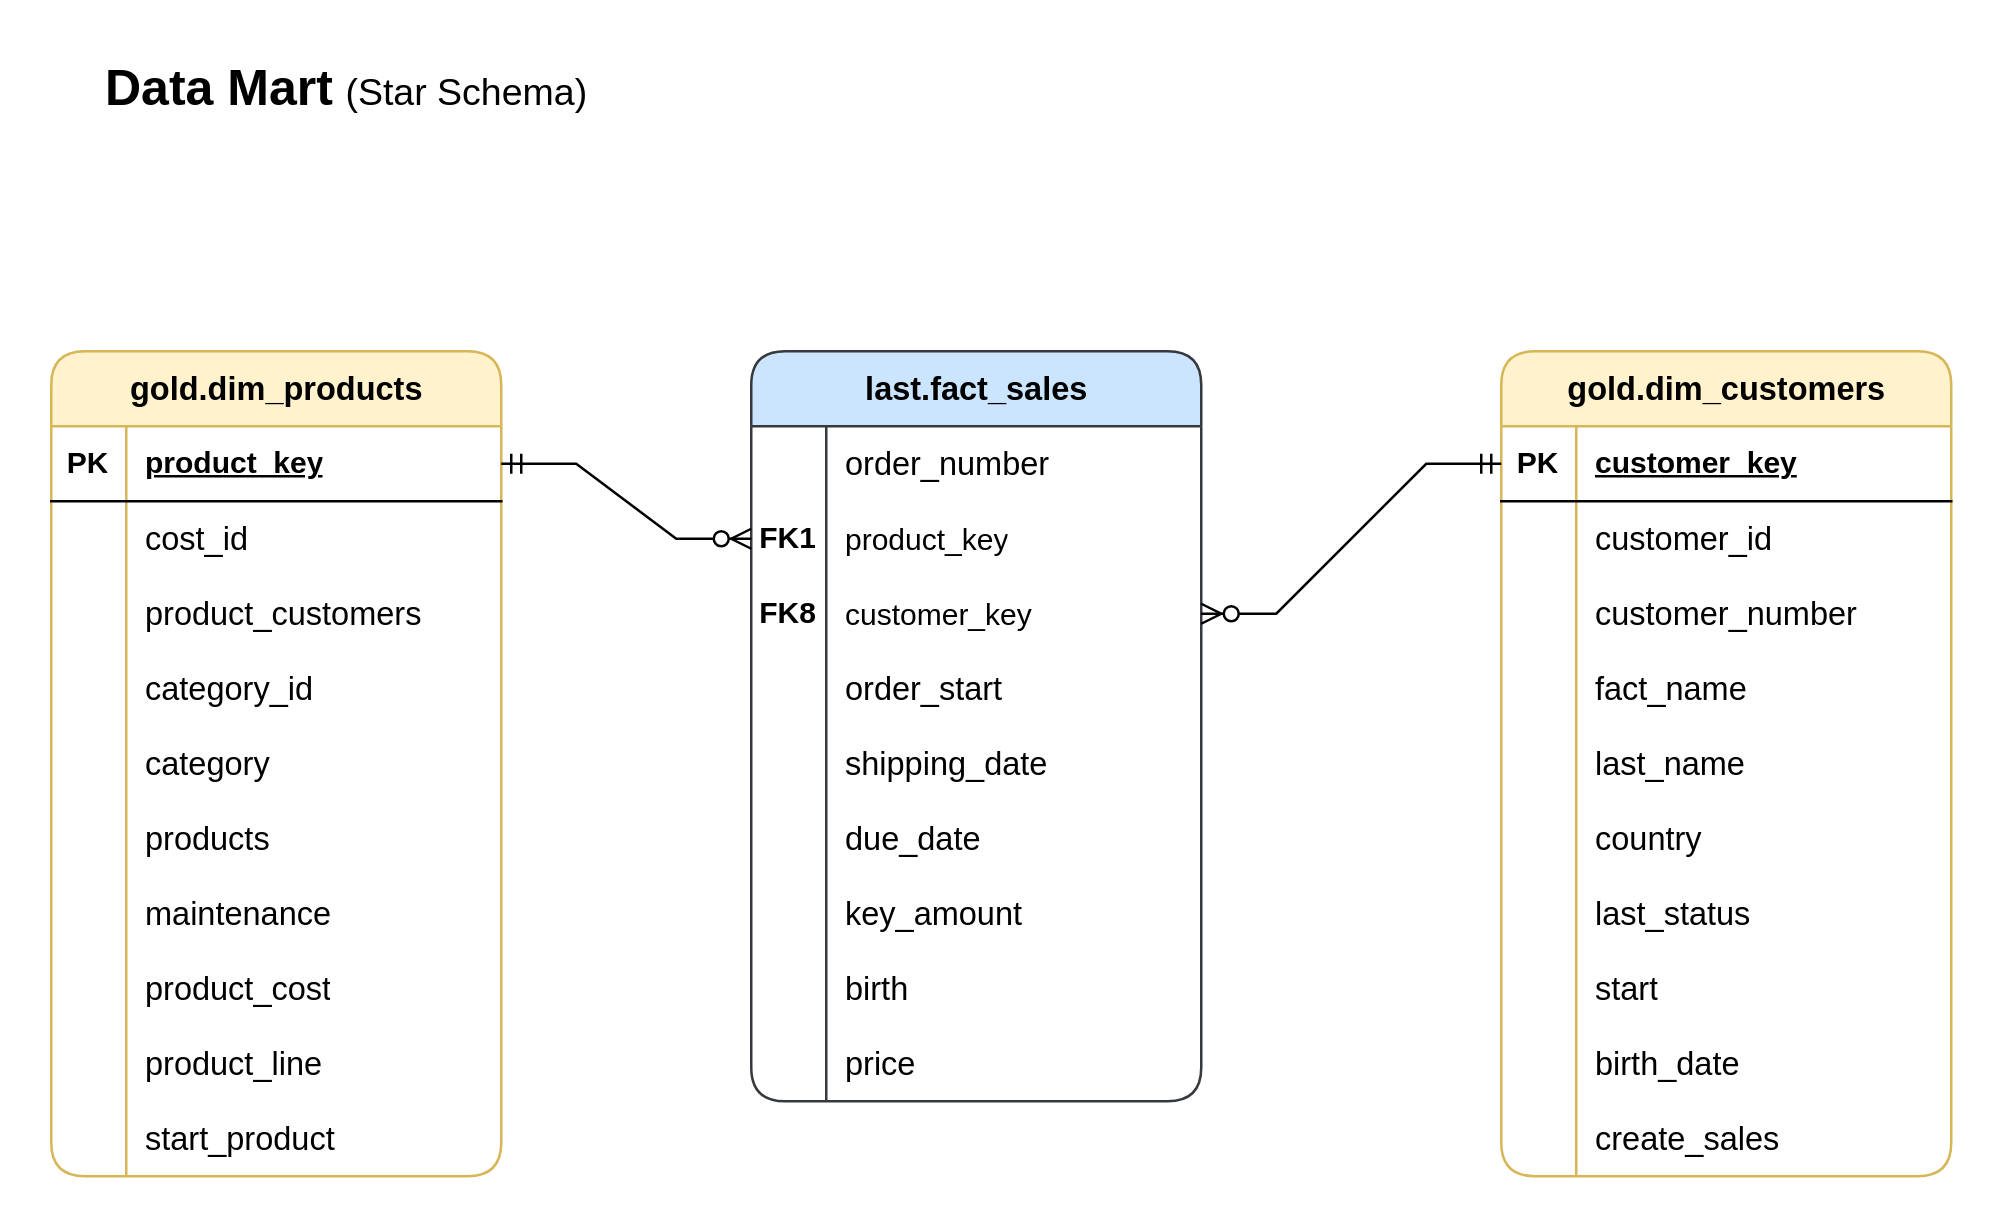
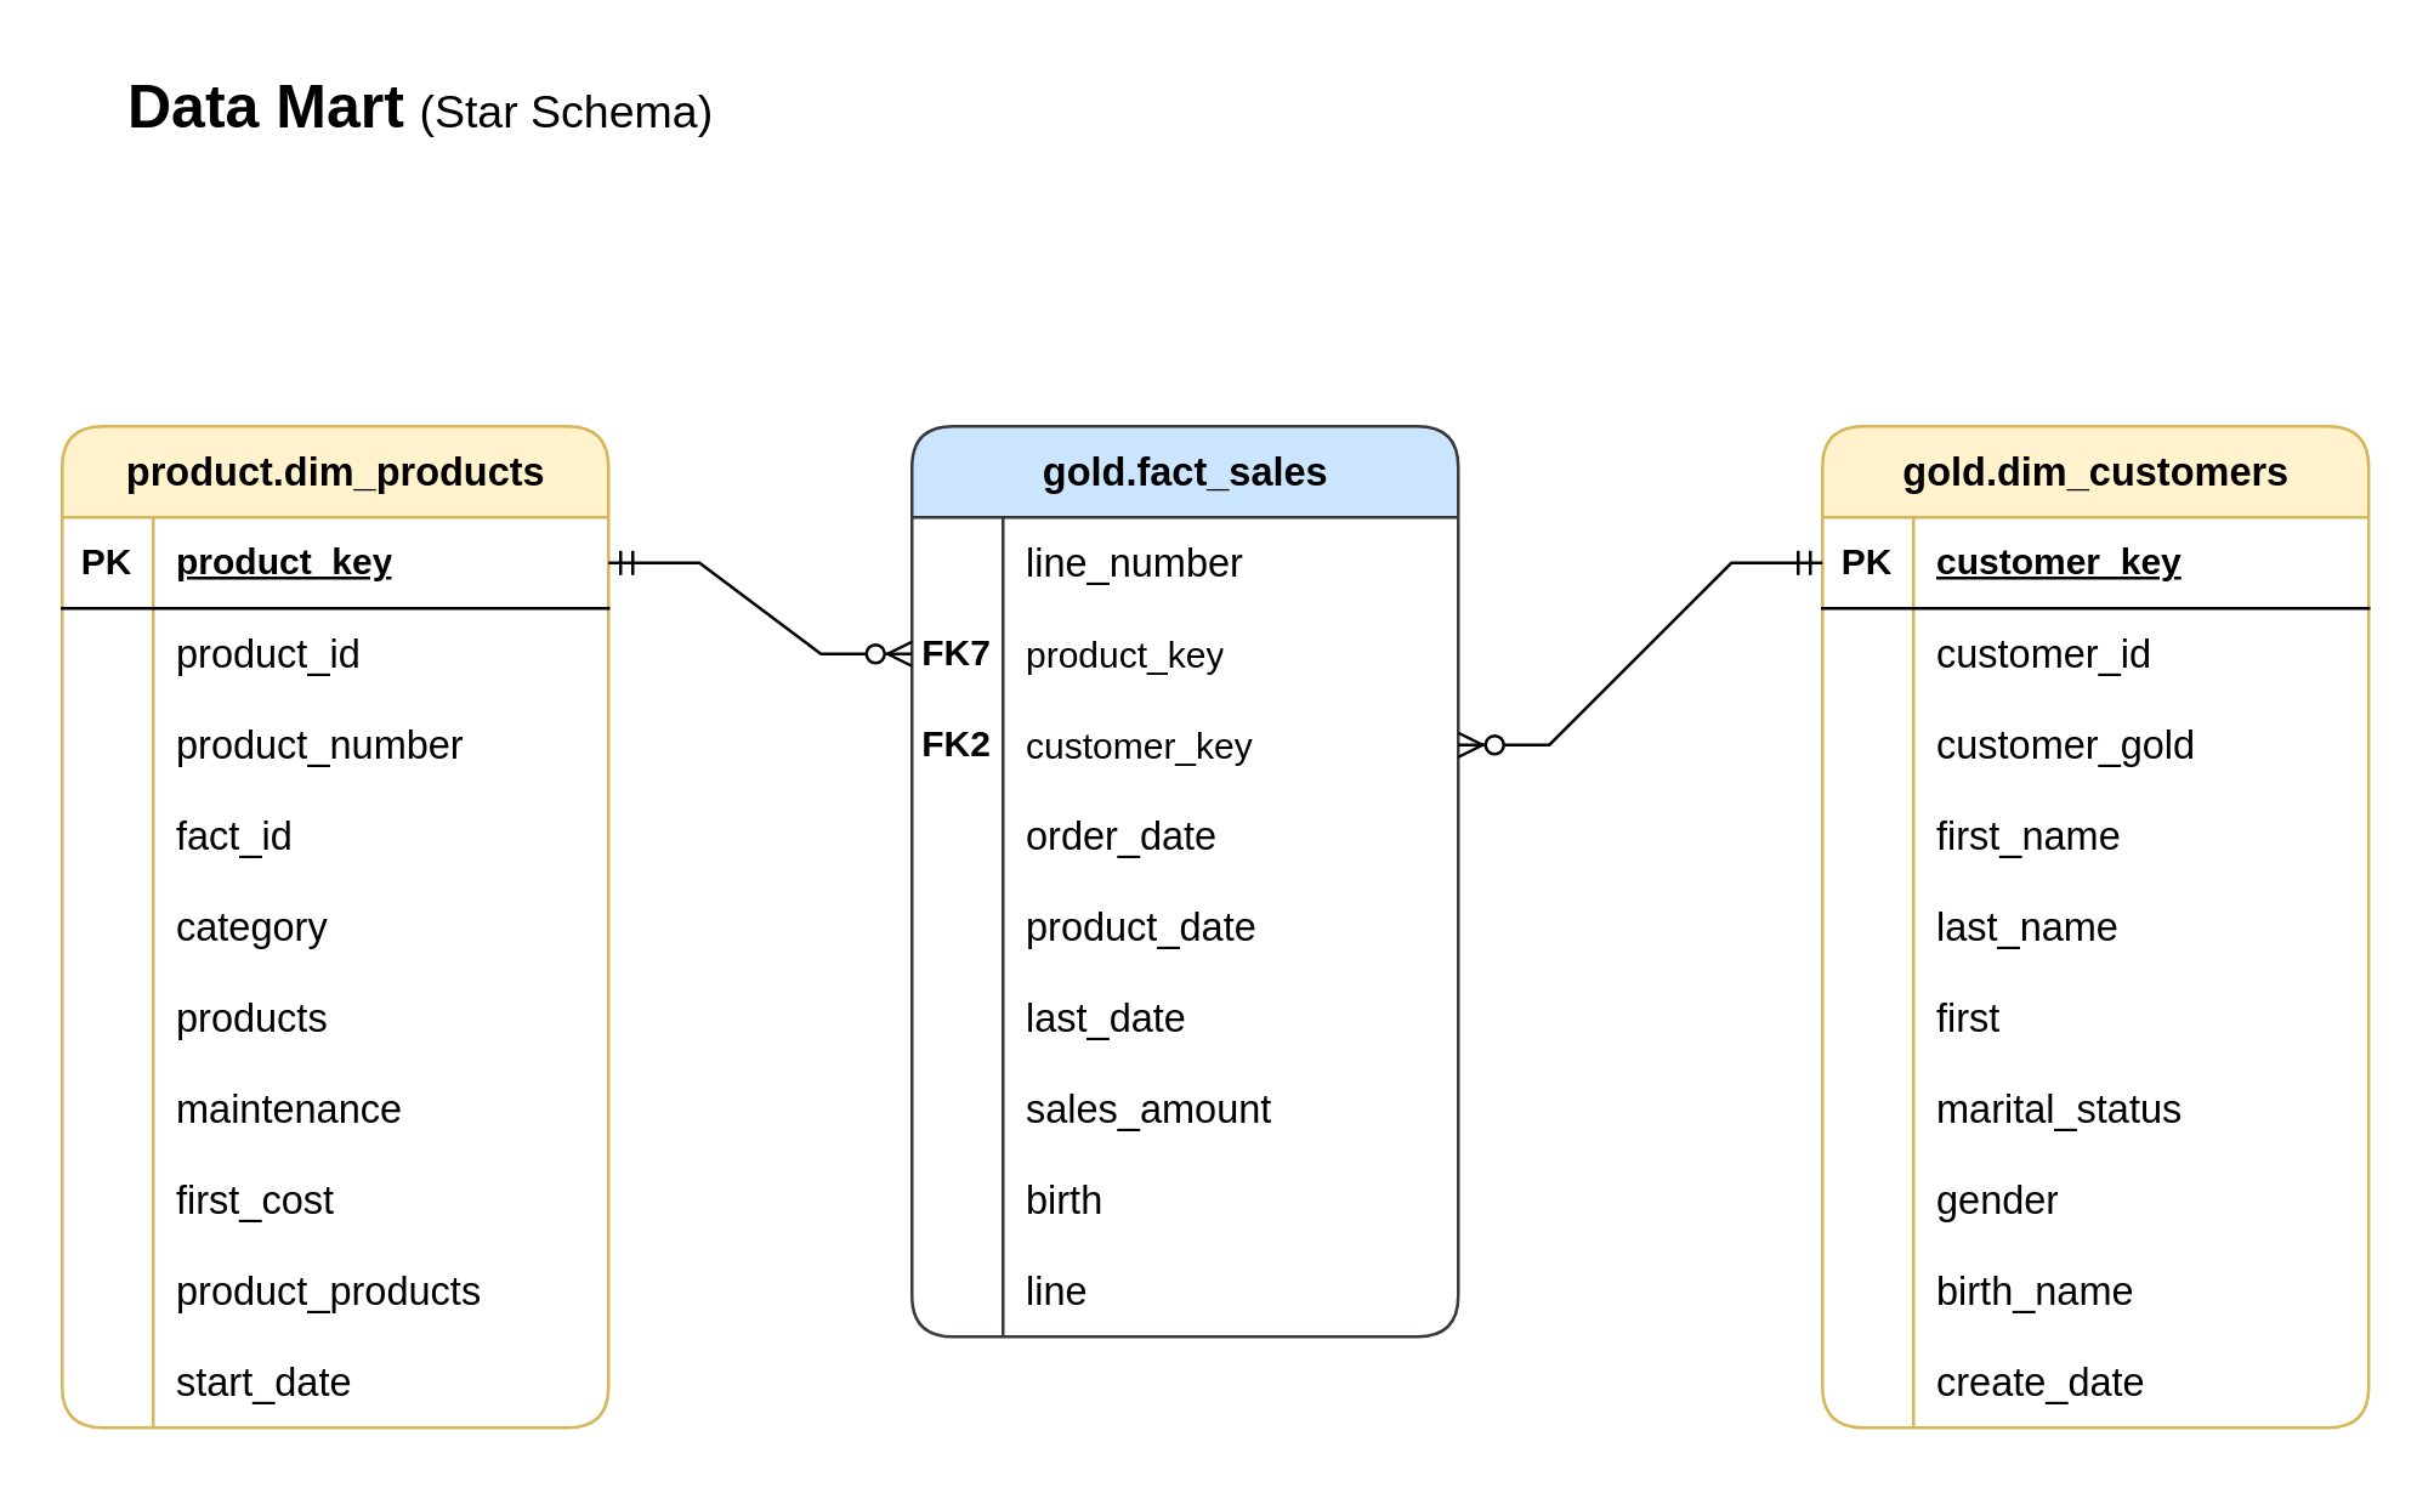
- <mxCell id="34" value="&lt;font style=&quot;font-size: 13px;&quot;&gt;gold.dim_products&lt;/font&gt;" style="shape=table;startSize=30;container=1;collapsible=1;childLayout=tableLayout;fixedRows=1;rowLines=0;fontStyle=1;align=center;resizeLast=1;html=1;rounded=1;fontSize=14;fillColor=#fff2cc;strokeColor=#d6b656;" vertex="1" parent="1"><mxGeometry x="20" y="140" width="180" height="330" as="geometry" /></mxCell>
+ <mxCell id="34" value="&lt;font style=&quot;font-size: 13px;&quot;&gt;product.dim_products&lt;/font&gt;" style="shape=table;startSize=30;container=1;collapsible=1;childLayout=tableLayout;fixedRows=1;rowLines=0;fontStyle=1;align=center;resizeLast=1;html=1;rounded=1;fontSize=14;fillColor=#fff2cc;strokeColor=#d6b656;" vertex="1" parent="1"><mxGeometry x="20" y="140" width="180" height="330" as="geometry" /></mxCell>
- <mxCell id="65" value="&lt;font style=&quot;font-size: 13px;&quot;&gt;last.fact_sales&lt;/font&gt;" style="shape=table;startSize=30;container=1;collapsible=1;childLayout=tableLayout;fixedRows=1;rowLines=0;fontStyle=1;align=center;resizeLast=1;html=1;rounded=1;fontSize=14;fillColor=#cce5ff;strokeColor=#36393d;" vertex="1" parent="1"><mxGeometry x="300" y="140" width="180" height="300" as="geometry" /></mxCell>
+ <mxCell id="65" value="&lt;font style=&quot;font-size: 13px;&quot;&gt;gold.fact_sales&lt;/font&gt;" style="shape=table;startSize=30;container=1;collapsible=1;childLayout=tableLayout;fixedRows=1;rowLines=0;fontStyle=1;align=center;resizeLast=1;html=1;rounded=1;fontSize=14;fillColor=#cce5ff;strokeColor=#36393d;" vertex="1" parent="1"><mxGeometry x="300" y="140" width="180" height="300" as="geometry" /></mxCell>
- <mxCell id="68" value="order_number" style="shape=partialRectangle;connectable=0;fillColor=none;top=0;left=0;bottom=0;right=0;align=left;spacingLeft=6;overflow=hidden;whiteSpace=wrap;html=1;fontSize=13;" vertex="1" parent="66"><mxGeometry x="30" width="150" height="30" as="geometry"><mxRectangle width="150" height="30" as="alternateBounds" /></mxGeometry></mxCell>
+ <mxCell id="68" value="line_number" style="shape=partialRectangle;connectable=0;fillColor=none;top=0;left=0;bottom=0;right=0;align=left;spacingLeft=6;overflow=hidden;whiteSpace=wrap;html=1;fontSize=13;" vertex="1" parent="66"><mxGeometry x="30" width="150" height="30" as="geometry"><mxRectangle width="150" height="30" as="alternateBounds" /></mxGeometry></mxCell>
- <mxCell id="40" value="cost_id" style="shape=partialRectangle;connectable=0;fillColor=none;top=0;left=0;bottom=0;right=0;align=left;spacingLeft=6;overflow=hidden;whiteSpace=wrap;html=1;fontSize=13;" vertex="1" parent="38"><mxGeometry x="30" width="150" height="30" as="geometry"><mxRectangle width="150" height="30" as="alternateBounds" /></mxGeometry></mxCell>
+ <mxCell id="40" value="product_id" style="shape=partialRectangle;connectable=0;fillColor=none;top=0;left=0;bottom=0;right=0;align=left;spacingLeft=6;overflow=hidden;whiteSpace=wrap;html=1;fontSize=13;" vertex="1" parent="38"><mxGeometry x="30" width="150" height="30" as="geometry"><mxRectangle width="150" height="30" as="alternateBounds" /></mxGeometry></mxCell>
- <mxCell id="70" value="&lt;b&gt;FK1&lt;/b&gt;" style="shape=partialRectangle;connectable=0;fillColor=none;top=0;left=0;bottom=0;right=0;editable=1;overflow=hidden;whiteSpace=wrap;html=1;" vertex="1" parent="69"><mxGeometry width="30" height="30" as="geometry"><mxRectangle width="30" height="30" as="alternateBounds" /></mxGeometry></mxCell>
+ <mxCell id="70" value="&lt;b&gt;FK7&lt;/b&gt;" style="shape=partialRectangle;connectable=0;fillColor=none;top=0;left=0;bottom=0;right=0;editable=1;overflow=hidden;whiteSpace=wrap;html=1;" vertex="1" parent="69"><mxGeometry width="30" height="30" as="geometry"><mxRectangle width="30" height="30" as="alternateBounds" /></mxGeometry></mxCell>
- <mxCell id="43" value="product_customers" style="shape=partialRectangle;connectable=0;fillColor=none;top=0;left=0;bottom=0;right=0;align=left;spacingLeft=6;overflow=hidden;whiteSpace=wrap;html=1;fontSize=13;" vertex="1" parent="41"><mxGeometry x="30" width="150" height="30" as="geometry"><mxRectangle width="150" height="30" as="alternateBounds" /></mxGeometry></mxCell>
+ <mxCell id="43" value="product_number" style="shape=partialRectangle;connectable=0;fillColor=none;top=0;left=0;bottom=0;right=0;align=left;spacingLeft=6;overflow=hidden;whiteSpace=wrap;html=1;fontSize=13;" vertex="1" parent="41"><mxGeometry x="30" width="150" height="30" as="geometry"><mxRectangle width="150" height="30" as="alternateBounds" /></mxGeometry></mxCell>
- <mxCell id="73" value="&lt;b&gt;FK8&lt;/b&gt;" style="shape=partialRectangle;connectable=0;fillColor=none;top=0;left=0;bottom=0;right=0;editable=1;overflow=hidden;whiteSpace=wrap;html=1;" vertex="1" parent="72"><mxGeometry width="30" height="30" as="geometry"><mxRectangle width="30" height="30" as="alternateBounds" /></mxGeometry></mxCell>
+ <mxCell id="73" value="&lt;b&gt;FK2&lt;/b&gt;" style="shape=partialRectangle;connectable=0;fillColor=none;top=0;left=0;bottom=0;right=0;editable=1;overflow=hidden;whiteSpace=wrap;html=1;" vertex="1" parent="72"><mxGeometry width="30" height="30" as="geometry"><mxRectangle width="30" height="30" as="alternateBounds" /></mxGeometry></mxCell>
- <mxCell id="12" value="customer_number" style="shape=partialRectangle;connectable=0;fillColor=none;top=0;left=0;bottom=0;right=0;align=left;spacingLeft=6;overflow=hidden;whiteSpace=wrap;html=1;fontSize=13;" vertex="1" parent="10"><mxGeometry x="30" width="150" height="30" as="geometry"><mxRectangle width="150" height="30" as="alternateBounds" /></mxGeometry></mxCell>
+ <mxCell id="12" value="customer_gold" style="shape=partialRectangle;connectable=0;fillColor=none;top=0;left=0;bottom=0;right=0;align=left;spacingLeft=6;overflow=hidden;whiteSpace=wrap;html=1;fontSize=13;" vertex="1" parent="10"><mxGeometry x="30" width="150" height="30" as="geometry"><mxRectangle width="150" height="30" as="alternateBounds" /></mxGeometry></mxCell>
- <mxCell id="46" value="category_id" style="shape=partialRectangle;connectable=0;fillColor=none;top=0;left=0;bottom=0;right=0;align=left;spacingLeft=6;overflow=hidden;whiteSpace=wrap;html=1;fontSize=13;" vertex="1" parent="44"><mxGeometry x="30" width="150" height="30" as="geometry"><mxRectangle width="150" height="30" as="alternateBounds" /></mxGeometry></mxCell>
+ <mxCell id="46" value="fact_id" style="shape=partialRectangle;connectable=0;fillColor=none;top=0;left=0;bottom=0;right=0;align=left;spacingLeft=6;overflow=hidden;whiteSpace=wrap;html=1;fontSize=13;" vertex="1" parent="44"><mxGeometry x="30" width="150" height="30" as="geometry"><mxRectangle width="150" height="30" as="alternateBounds" /></mxGeometry></mxCell>
- <mxCell id="77" value="order_start" style="shape=partialRectangle;connectable=0;fillColor=none;top=0;left=0;bottom=0;right=0;align=left;spacingLeft=6;overflow=hidden;whiteSpace=wrap;html=1;fontSize=13;" vertex="1" parent="75"><mxGeometry x="30" width="150" height="30" as="geometry"><mxRectangle width="150" height="30" as="alternateBounds" /></mxGeometry></mxCell>
+ <mxCell id="77" value="order_date" style="shape=partialRectangle;connectable=0;fillColor=none;top=0;left=0;bottom=0;right=0;align=left;spacingLeft=6;overflow=hidden;whiteSpace=wrap;html=1;fontSize=13;" vertex="1" parent="75"><mxGeometry x="30" width="150" height="30" as="geometry"><mxRectangle width="150" height="30" as="alternateBounds" /></mxGeometry></mxCell>
- <mxCell id="15" value="fact_name" style="shape=partialRectangle;connectable=0;fillColor=none;top=0;left=0;bottom=0;right=0;align=left;spacingLeft=6;overflow=hidden;whiteSpace=wrap;html=1;fontSize=13;" vertex="1" parent="13"><mxGeometry x="30" width="150" height="30" as="geometry"><mxRectangle width="150" height="30" as="alternateBounds" /></mxGeometry></mxCell>
+ <mxCell id="15" value="first_name" style="shape=partialRectangle;connectable=0;fillColor=none;top=0;left=0;bottom=0;right=0;align=left;spacingLeft=6;overflow=hidden;whiteSpace=wrap;html=1;fontSize=13;" vertex="1" parent="13"><mxGeometry x="30" width="150" height="30" as="geometry"><mxRectangle width="150" height="30" as="alternateBounds" /></mxGeometry></mxCell>
- <mxCell id="80" value="shipping_date" style="shape=partialRectangle;connectable=0;fillColor=none;top=0;left=0;bottom=0;right=0;align=left;spacingLeft=6;overflow=hidden;whiteSpace=wrap;html=1;fontSize=13;" vertex="1" parent="78"><mxGeometry x="30" width="150" height="30" as="geometry"><mxRectangle width="150" height="30" as="alternateBounds" /></mxGeometry></mxCell>
+ <mxCell id="80" value="product_date" style="shape=partialRectangle;connectable=0;fillColor=none;top=0;left=0;bottom=0;right=0;align=left;spacingLeft=6;overflow=hidden;whiteSpace=wrap;html=1;fontSize=13;" vertex="1" parent="78"><mxGeometry x="30" width="150" height="30" as="geometry"><mxRectangle width="150" height="30" as="alternateBounds" /></mxGeometry></mxCell>
- <mxCell id="83" value="due_date" style="shape=partialRectangle;connectable=0;fillColor=none;top=0;left=0;bottom=0;right=0;align=left;spacingLeft=6;overflow=hidden;whiteSpace=wrap;html=1;fontSize=13;" vertex="1" parent="81"><mxGeometry x="30" width="150" height="30" as="geometry"><mxRectangle width="150" height="30" as="alternateBounds" /></mxGeometry></mxCell>
+ <mxCell id="83" value="last_date" style="shape=partialRectangle;connectable=0;fillColor=none;top=0;left=0;bottom=0;right=0;align=left;spacingLeft=6;overflow=hidden;whiteSpace=wrap;html=1;fontSize=13;" vertex="1" parent="81"><mxGeometry x="30" width="150" height="30" as="geometry"><mxRectangle width="150" height="30" as="alternateBounds" /></mxGeometry></mxCell>
- <mxCell id="21" value="country" style="shape=partialRectangle;connectable=0;fillColor=none;top=0;left=0;bottom=0;right=0;align=left;spacingLeft=6;overflow=hidden;whiteSpace=wrap;html=1;fontSize=13;" vertex="1" parent="19"><mxGeometry x="30" width="150" height="30" as="geometry"><mxRectangle width="150" height="30" as="alternateBounds" /></mxGeometry></mxCell>
+ <mxCell id="21" value="first" style="shape=partialRectangle;connectable=0;fillColor=none;top=0;left=0;bottom=0;right=0;align=left;spacingLeft=6;overflow=hidden;whiteSpace=wrap;html=1;fontSize=13;" vertex="1" parent="19"><mxGeometry x="30" width="150" height="30" as="geometry"><mxRectangle width="150" height="30" as="alternateBounds" /></mxGeometry></mxCell>
- <mxCell id="86" value="key_amount" style="shape=partialRectangle;connectable=0;fillColor=none;top=0;left=0;bottom=0;right=0;align=left;spacingLeft=6;overflow=hidden;whiteSpace=wrap;html=1;fontSize=13;" vertex="1" parent="84"><mxGeometry x="30" width="150" height="30" as="geometry"><mxRectangle width="150" height="30" as="alternateBounds" /></mxGeometry></mxCell>
+ <mxCell id="86" value="sales_amount" style="shape=partialRectangle;connectable=0;fillColor=none;top=0;left=0;bottom=0;right=0;align=left;spacingLeft=6;overflow=hidden;whiteSpace=wrap;html=1;fontSize=13;" vertex="1" parent="84"><mxGeometry x="30" width="150" height="30" as="geometry"><mxRectangle width="150" height="30" as="alternateBounds" /></mxGeometry></mxCell>
- <mxCell id="24" value="last_status" style="shape=partialRectangle;connectable=0;fillColor=none;top=0;left=0;bottom=0;right=0;align=left;spacingLeft=6;overflow=hidden;whiteSpace=wrap;html=1;fontSize=13;" vertex="1" parent="22"><mxGeometry x="30" width="150" height="30" as="geometry"><mxRectangle width="150" height="30" as="alternateBounds" /></mxGeometry></mxCell>
+ <mxCell id="24" value="marital_status" style="shape=partialRectangle;connectable=0;fillColor=none;top=0;left=0;bottom=0;right=0;align=left;spacingLeft=6;overflow=hidden;whiteSpace=wrap;html=1;fontSize=13;" vertex="1" parent="22"><mxGeometry x="30" width="150" height="30" as="geometry"><mxRectangle width="150" height="30" as="alternateBounds" /></mxGeometry></mxCell>
- <mxCell id="58" value="product_cost" style="shape=partialRectangle;connectable=0;fillColor=none;top=0;left=0;bottom=0;right=0;align=left;spacingLeft=6;overflow=hidden;whiteSpace=wrap;html=1;fontSize=13;" vertex="1" parent="56"><mxGeometry x="30" width="150" height="30" as="geometry"><mxRectangle width="150" height="30" as="alternateBounds" /></mxGeometry></mxCell>
+ <mxCell id="58" value="first_cost" style="shape=partialRectangle;connectable=0;fillColor=none;top=0;left=0;bottom=0;right=0;align=left;spacingLeft=6;overflow=hidden;whiteSpace=wrap;html=1;fontSize=13;" vertex="1" parent="56"><mxGeometry x="30" width="150" height="30" as="geometry"><mxRectangle width="150" height="30" as="alternateBounds" /></mxGeometry></mxCell>
- <mxCell id="27" value="start" style="shape=partialRectangle;connectable=0;fillColor=none;top=0;left=0;bottom=0;right=0;align=left;spacingLeft=6;overflow=hidden;whiteSpace=wrap;html=1;fontSize=13;" vertex="1" parent="25"><mxGeometry x="30" width="150" height="30" as="geometry"><mxRectangle width="150" height="30" as="alternateBounds" /></mxGeometry></mxCell>
+ <mxCell id="27" value="gender" style="shape=partialRectangle;connectable=0;fillColor=none;top=0;left=0;bottom=0;right=0;align=left;spacingLeft=6;overflow=hidden;whiteSpace=wrap;html=1;fontSize=13;" vertex="1" parent="25"><mxGeometry x="30" width="150" height="30" as="geometry"><mxRectangle width="150" height="30" as="alternateBounds" /></mxGeometry></mxCell>
- <mxCell id="61" value="product_line" style="shape=partialRectangle;connectable=0;fillColor=none;top=0;left=0;bottom=0;right=0;align=left;spacingLeft=6;overflow=hidden;whiteSpace=wrap;html=1;fontSize=13;" vertex="1" parent="59"><mxGeometry x="30" width="150" height="30" as="geometry"><mxRectangle width="150" height="30" as="alternateBounds" /></mxGeometry></mxCell>
+ <mxCell id="61" value="product_products" style="shape=partialRectangle;connectable=0;fillColor=none;top=0;left=0;bottom=0;right=0;align=left;spacingLeft=6;overflow=hidden;whiteSpace=wrap;html=1;fontSize=13;" vertex="1" parent="59"><mxGeometry x="30" width="150" height="30" as="geometry"><mxRectangle width="150" height="30" as="alternateBounds" /></mxGeometry></mxCell>
- <mxCell id="92" value="price" style="shape=partialRectangle;connectable=0;fillColor=none;top=0;left=0;bottom=0;right=0;align=left;spacingLeft=6;overflow=hidden;whiteSpace=wrap;html=1;fontSize=13;" vertex="1" parent="90"><mxGeometry x="30" width="150" height="30" as="geometry"><mxRectangle width="150" height="30" as="alternateBounds" /></mxGeometry></mxCell>
+ <mxCell id="92" value="line" style="shape=partialRectangle;connectable=0;fillColor=none;top=0;left=0;bottom=0;right=0;align=left;spacingLeft=6;overflow=hidden;whiteSpace=wrap;html=1;fontSize=13;" vertex="1" parent="90"><mxGeometry x="30" width="150" height="30" as="geometry"><mxRectangle width="150" height="30" as="alternateBounds" /></mxGeometry></mxCell>
- <mxCell id="30" value="birth_date" style="shape=partialRectangle;connectable=0;fillColor=none;top=0;left=0;bottom=0;right=0;align=left;spacingLeft=6;overflow=hidden;whiteSpace=wrap;html=1;fontSize=13;" vertex="1" parent="28"><mxGeometry x="30" width="150" height="30" as="geometry"><mxRectangle width="150" height="30" as="alternateBounds" /></mxGeometry></mxCell>
+ <mxCell id="30" value="birth_name" style="shape=partialRectangle;connectable=0;fillColor=none;top=0;left=0;bottom=0;right=0;align=left;spacingLeft=6;overflow=hidden;whiteSpace=wrap;html=1;fontSize=13;" vertex="1" parent="28"><mxGeometry x="30" width="150" height="30" as="geometry"><mxRectangle width="150" height="30" as="alternateBounds" /></mxGeometry></mxCell>
- <mxCell id="64" value="start_product" style="shape=partialRectangle;connectable=0;fillColor=none;top=0;left=0;bottom=0;right=0;align=left;spacingLeft=6;overflow=hidden;whiteSpace=wrap;html=1;fontSize=13;" vertex="1" parent="62"><mxGeometry x="30" width="150" height="30" as="geometry"><mxRectangle width="150" height="30" as="alternateBounds" /></mxGeometry></mxCell>
+ <mxCell id="64" value="start_date" style="shape=partialRectangle;connectable=0;fillColor=none;top=0;left=0;bottom=0;right=0;align=left;spacingLeft=6;overflow=hidden;whiteSpace=wrap;html=1;fontSize=13;" vertex="1" parent="62"><mxGeometry x="30" width="150" height="30" as="geometry"><mxRectangle width="150" height="30" as="alternateBounds" /></mxGeometry></mxCell>
- <mxCell id="33" value="create_sales" style="shape=partialRectangle;connectable=0;fillColor=none;top=0;left=0;bottom=0;right=0;align=left;spacingLeft=6;overflow=hidden;whiteSpace=wrap;html=1;fontSize=13;" vertex="1" parent="31"><mxGeometry x="30" width="150" height="30" as="geometry"><mxRectangle width="150" height="30" as="alternateBounds" /></mxGeometry></mxCell>
+ <mxCell id="33" value="create_date" style="shape=partialRectangle;connectable=0;fillColor=none;top=0;left=0;bottom=0;right=0;align=left;spacingLeft=6;overflow=hidden;whiteSpace=wrap;html=1;fontSize=13;" vertex="1" parent="31"><mxGeometry x="30" width="150" height="30" as="geometry"><mxRectangle width="150" height="30" as="alternateBounds" /></mxGeometry></mxCell>
